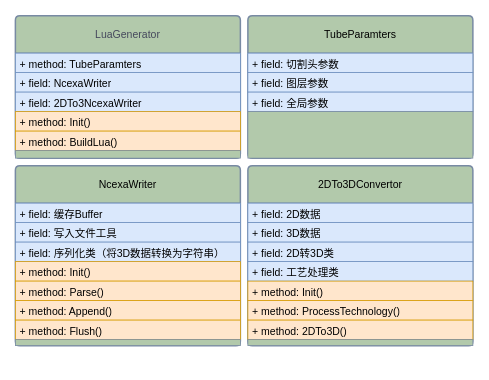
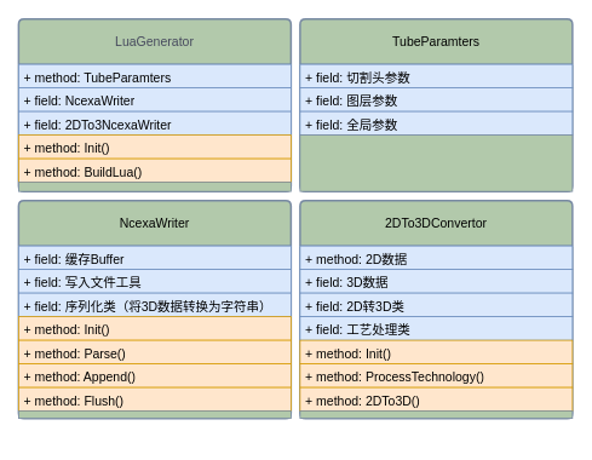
- <mxCell id="24" value="+ field: 2D数据" style="text;strokeColor=#6c8ebf;fillColor=#dae8fc;align=left;verticalAlign=top;spacingLeft=4;spacingRight=4;overflow=hidden;rotatable=0;points=[[0,0.5],[1,0.5]];portConstraint=eastwest;whiteSpace=wrap;html=1;fontFamily=Helvetica;fontSize=14;fontStyle=0;labelBackgroundColor=none;" vertex="1" parent="23"><mxGeometry y="50" width="300" height="26" as="geometry" /></mxCell>
+ <mxCell id="24" value="+ method: 2D数据" style="text;strokeColor=#6c8ebf;fillColor=#dae8fc;align=left;verticalAlign=top;spacingLeft=4;spacingRight=4;overflow=hidden;rotatable=0;points=[[0,0.5],[1,0.5]];portConstraint=eastwest;whiteSpace=wrap;html=1;fontFamily=Helvetica;fontSize=14;fontStyle=0;labelBackgroundColor=none;" vertex="1" parent="23"><mxGeometry y="50" width="300" height="26" as="geometry" /></mxCell>
